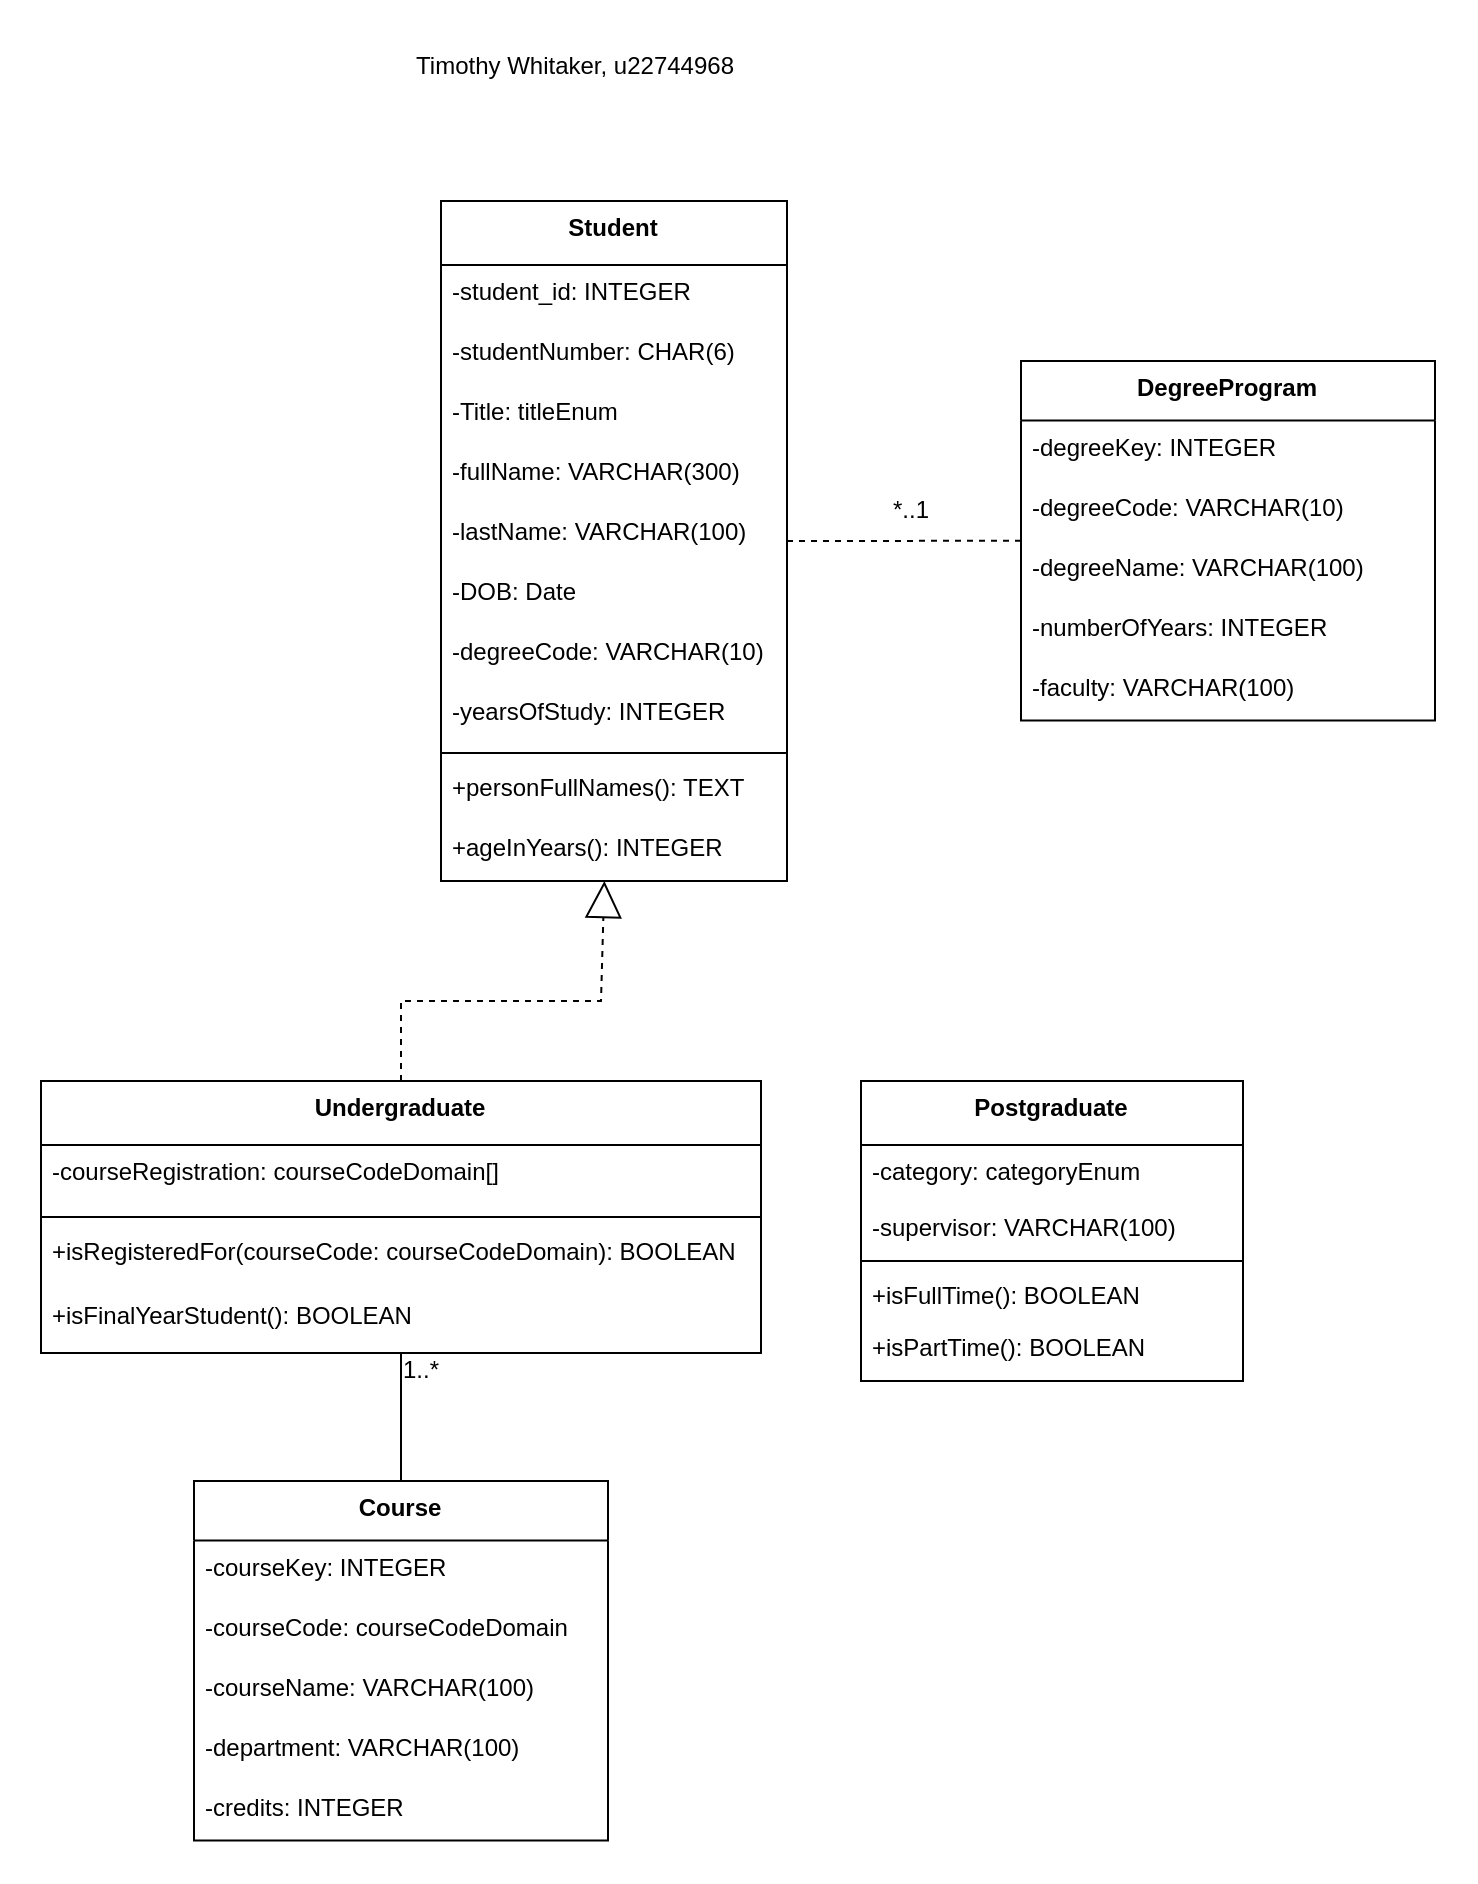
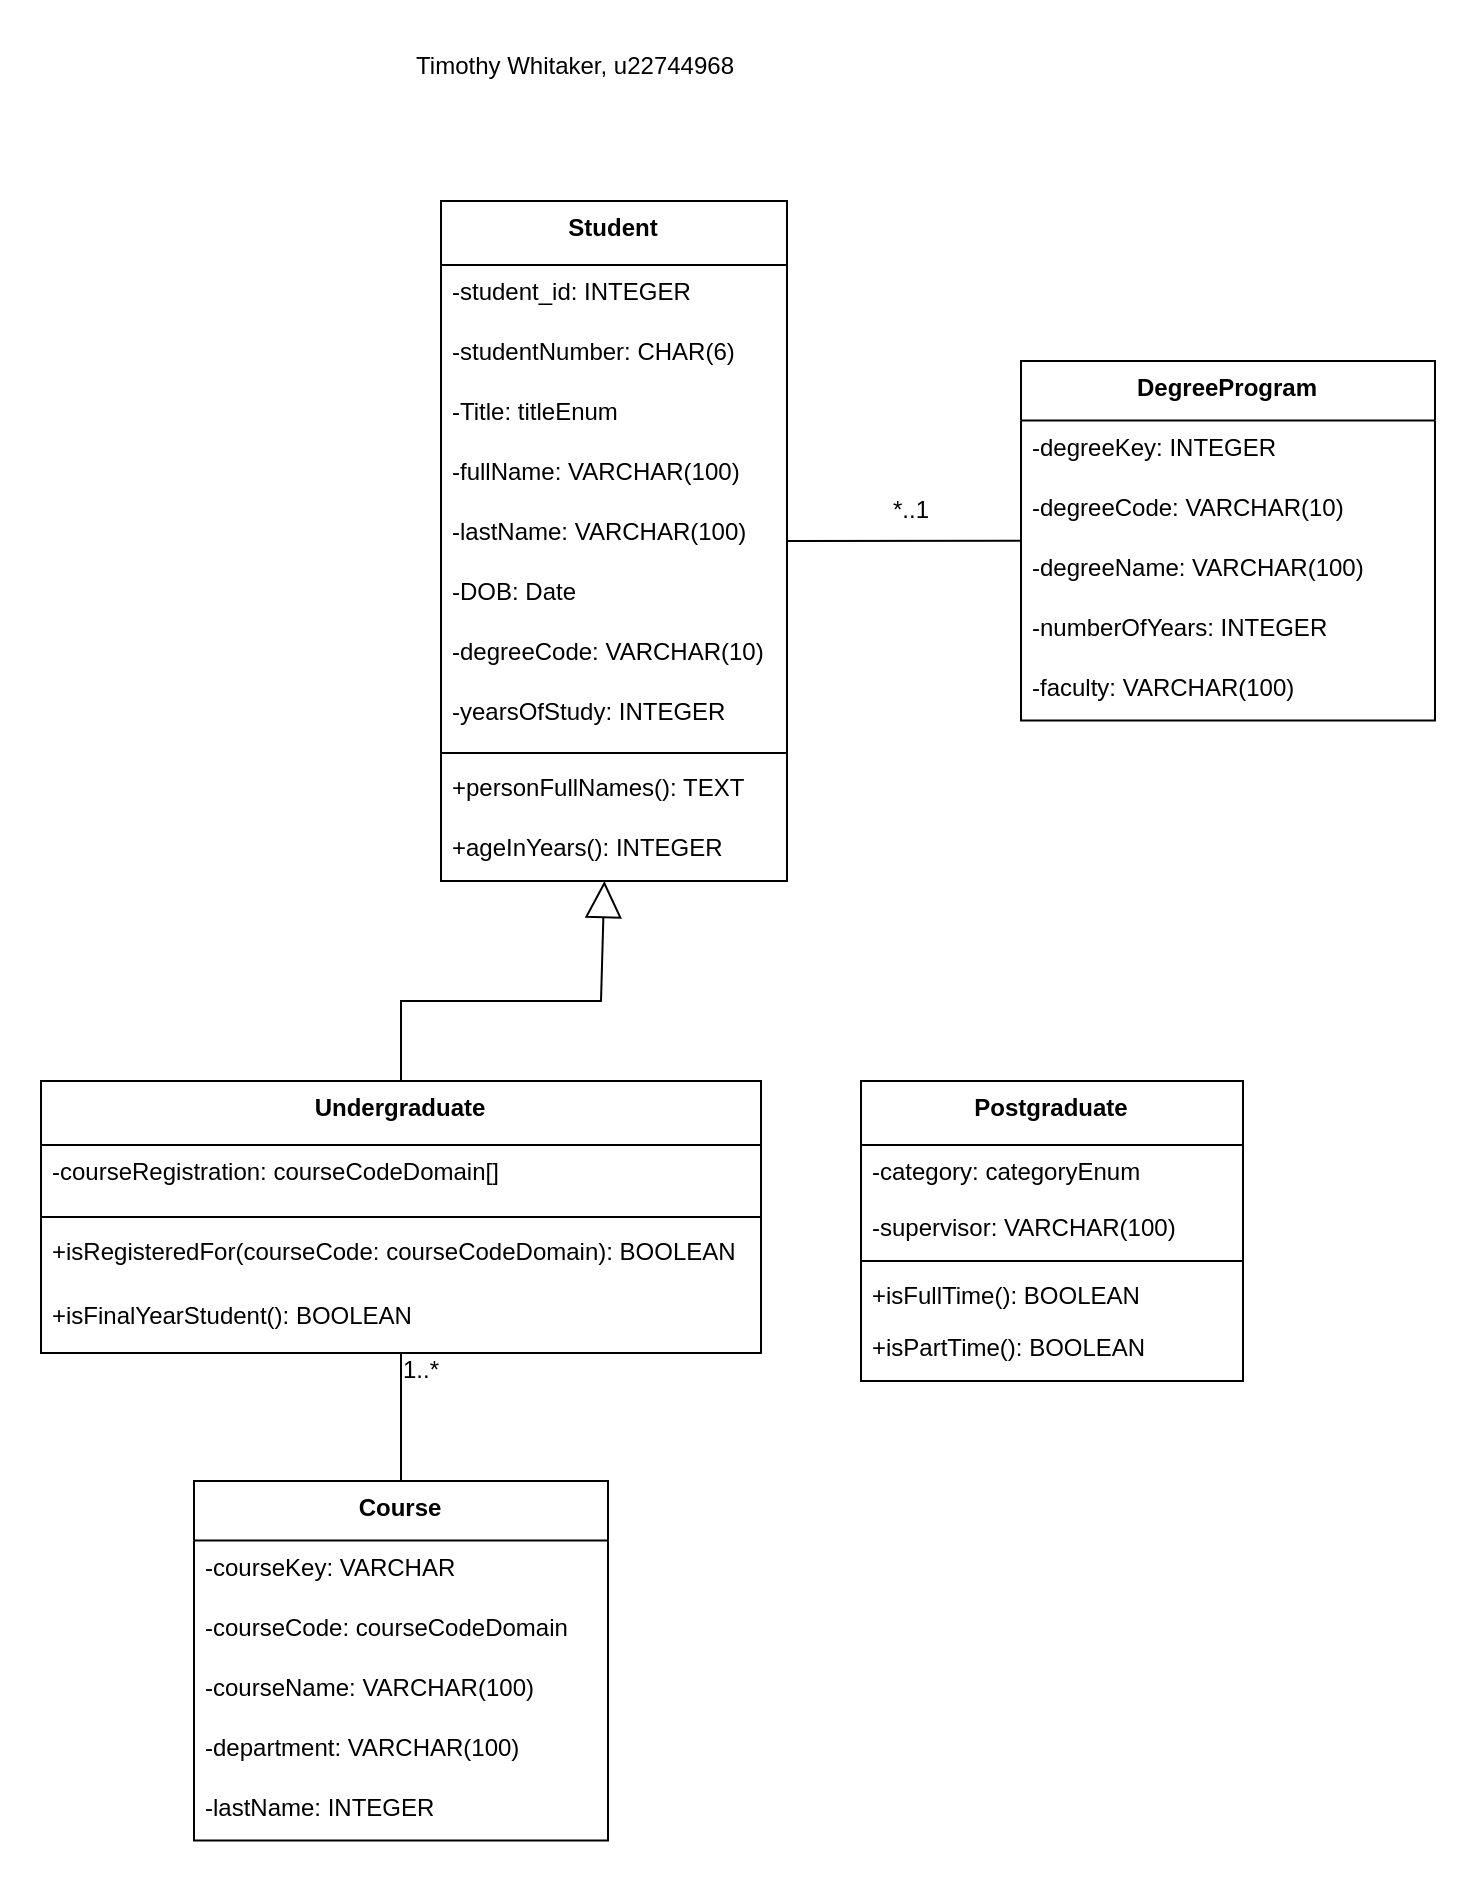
- <mxCell id="6" value="-fullName: VARCHAR(300)" style="text;strokeColor=none;fillColor=none;align=left;verticalAlign=top;spacingLeft=4;spacingRight=4;overflow=hidden;rotatable=0;points=[[0,0.5],[1,0.5]];portConstraint=eastwest;" parent="2" vertex="1"><mxGeometry y="122" width="173" height="30" as="geometry" /></mxCell>
+ <mxCell id="6" value="-fullName: VARCHAR(100)" style="text;strokeColor=none;fillColor=none;align=left;verticalAlign=top;spacingLeft=4;spacingRight=4;overflow=hidden;rotatable=0;points=[[0,0.5],[1,0.5]];portConstraint=eastwest;" parent="2" vertex="1"><mxGeometry y="122" width="173" height="30" as="geometry" /></mxCell>
- <mxCell id="38" value="" style="endArrow=none;html=1;rounded=0;dashed=1;" parent="1" source="2" target="25" edge="1"><mxGeometry width="50" height="50" relative="1" as="geometry"><mxPoint x="420" y="240" as="sourcePoint" /><mxPoint x="470" y="190" as="targetPoint" /></mxGeometry></mxCell>
+ <mxCell id="38" value="" style="endArrow=none;html=1;rounded=0;" parent="1" source="2" target="25" edge="1"><mxGeometry width="50" height="50" relative="1" as="geometry"><mxPoint x="420" y="240" as="sourcePoint" /><mxPoint x="470" y="190" as="targetPoint" /></mxGeometry></mxCell>
- <mxCell id="41" value="" style="endArrow=block;endSize=16;endFill=0;html=1;rounded=0;dashed=1;" parent="1" source="14" target="2" edge="1"><mxGeometry x="-0.008" width="160" relative="1" as="geometry"><mxPoint x="280" y="580" as="sourcePoint" /><mxPoint x="440" y="580" as="targetPoint" /><Array as="points"><mxPoint x="200" y="500" /><mxPoint x="300" y="500" /></Array><mxPoint as="offset" /></mxGeometry></mxCell>
+ <mxCell id="41" value="" style="endArrow=block;endSize=16;endFill=0;html=1;rounded=0;" parent="1" source="14" target="2" edge="1"><mxGeometry x="-0.008" width="160" relative="1" as="geometry"><mxPoint x="280" y="580" as="sourcePoint" /><mxPoint x="440" y="580" as="targetPoint" /><Array as="points"><mxPoint x="200" y="500" /><mxPoint x="300" y="500" /></Array><mxPoint as="offset" /></mxGeometry></mxCell>
- <mxCell id="32" value="-courseKey: INTEGER" style="text;strokeColor=none;fillColor=none;align=left;verticalAlign=top;spacingLeft=4;spacingRight=4;overflow=hidden;rotatable=0;points=[[0,0.5],[1,0.5]];portConstraint=eastwest;" parent="31" vertex="1"><mxGeometry y="29.75" width="207" height="30" as="geometry" /></mxCell>
+ <mxCell id="32" value="-courseKey: VARCHAR" style="text;strokeColor=none;fillColor=none;align=left;verticalAlign=top;spacingLeft=4;spacingRight=4;overflow=hidden;rotatable=0;points=[[0,0.5],[1,0.5]];portConstraint=eastwest;" parent="31" vertex="1"><mxGeometry y="29.75" width="207" height="30" as="geometry" /></mxCell>
- <mxCell id="36" value="-credits: INTEGER" style="text;strokeColor=none;fillColor=none;align=left;verticalAlign=top;spacingLeft=4;spacingRight=4;overflow=hidden;rotatable=0;points=[[0,0.5],[1,0.5]];portConstraint=eastwest;" parent="31" vertex="1"><mxGeometry y="149.75" width="207" height="30" as="geometry" /></mxCell>
+ <mxCell id="36" value="-lastName: INTEGER" style="text;strokeColor=none;fillColor=none;align=left;verticalAlign=top;spacingLeft=4;spacingRight=4;overflow=hidden;rotatable=0;points=[[0,0.5],[1,0.5]];portConstraint=eastwest;" parent="31" vertex="1"><mxGeometry y="149.75" width="207" height="30" as="geometry" /></mxCell>
